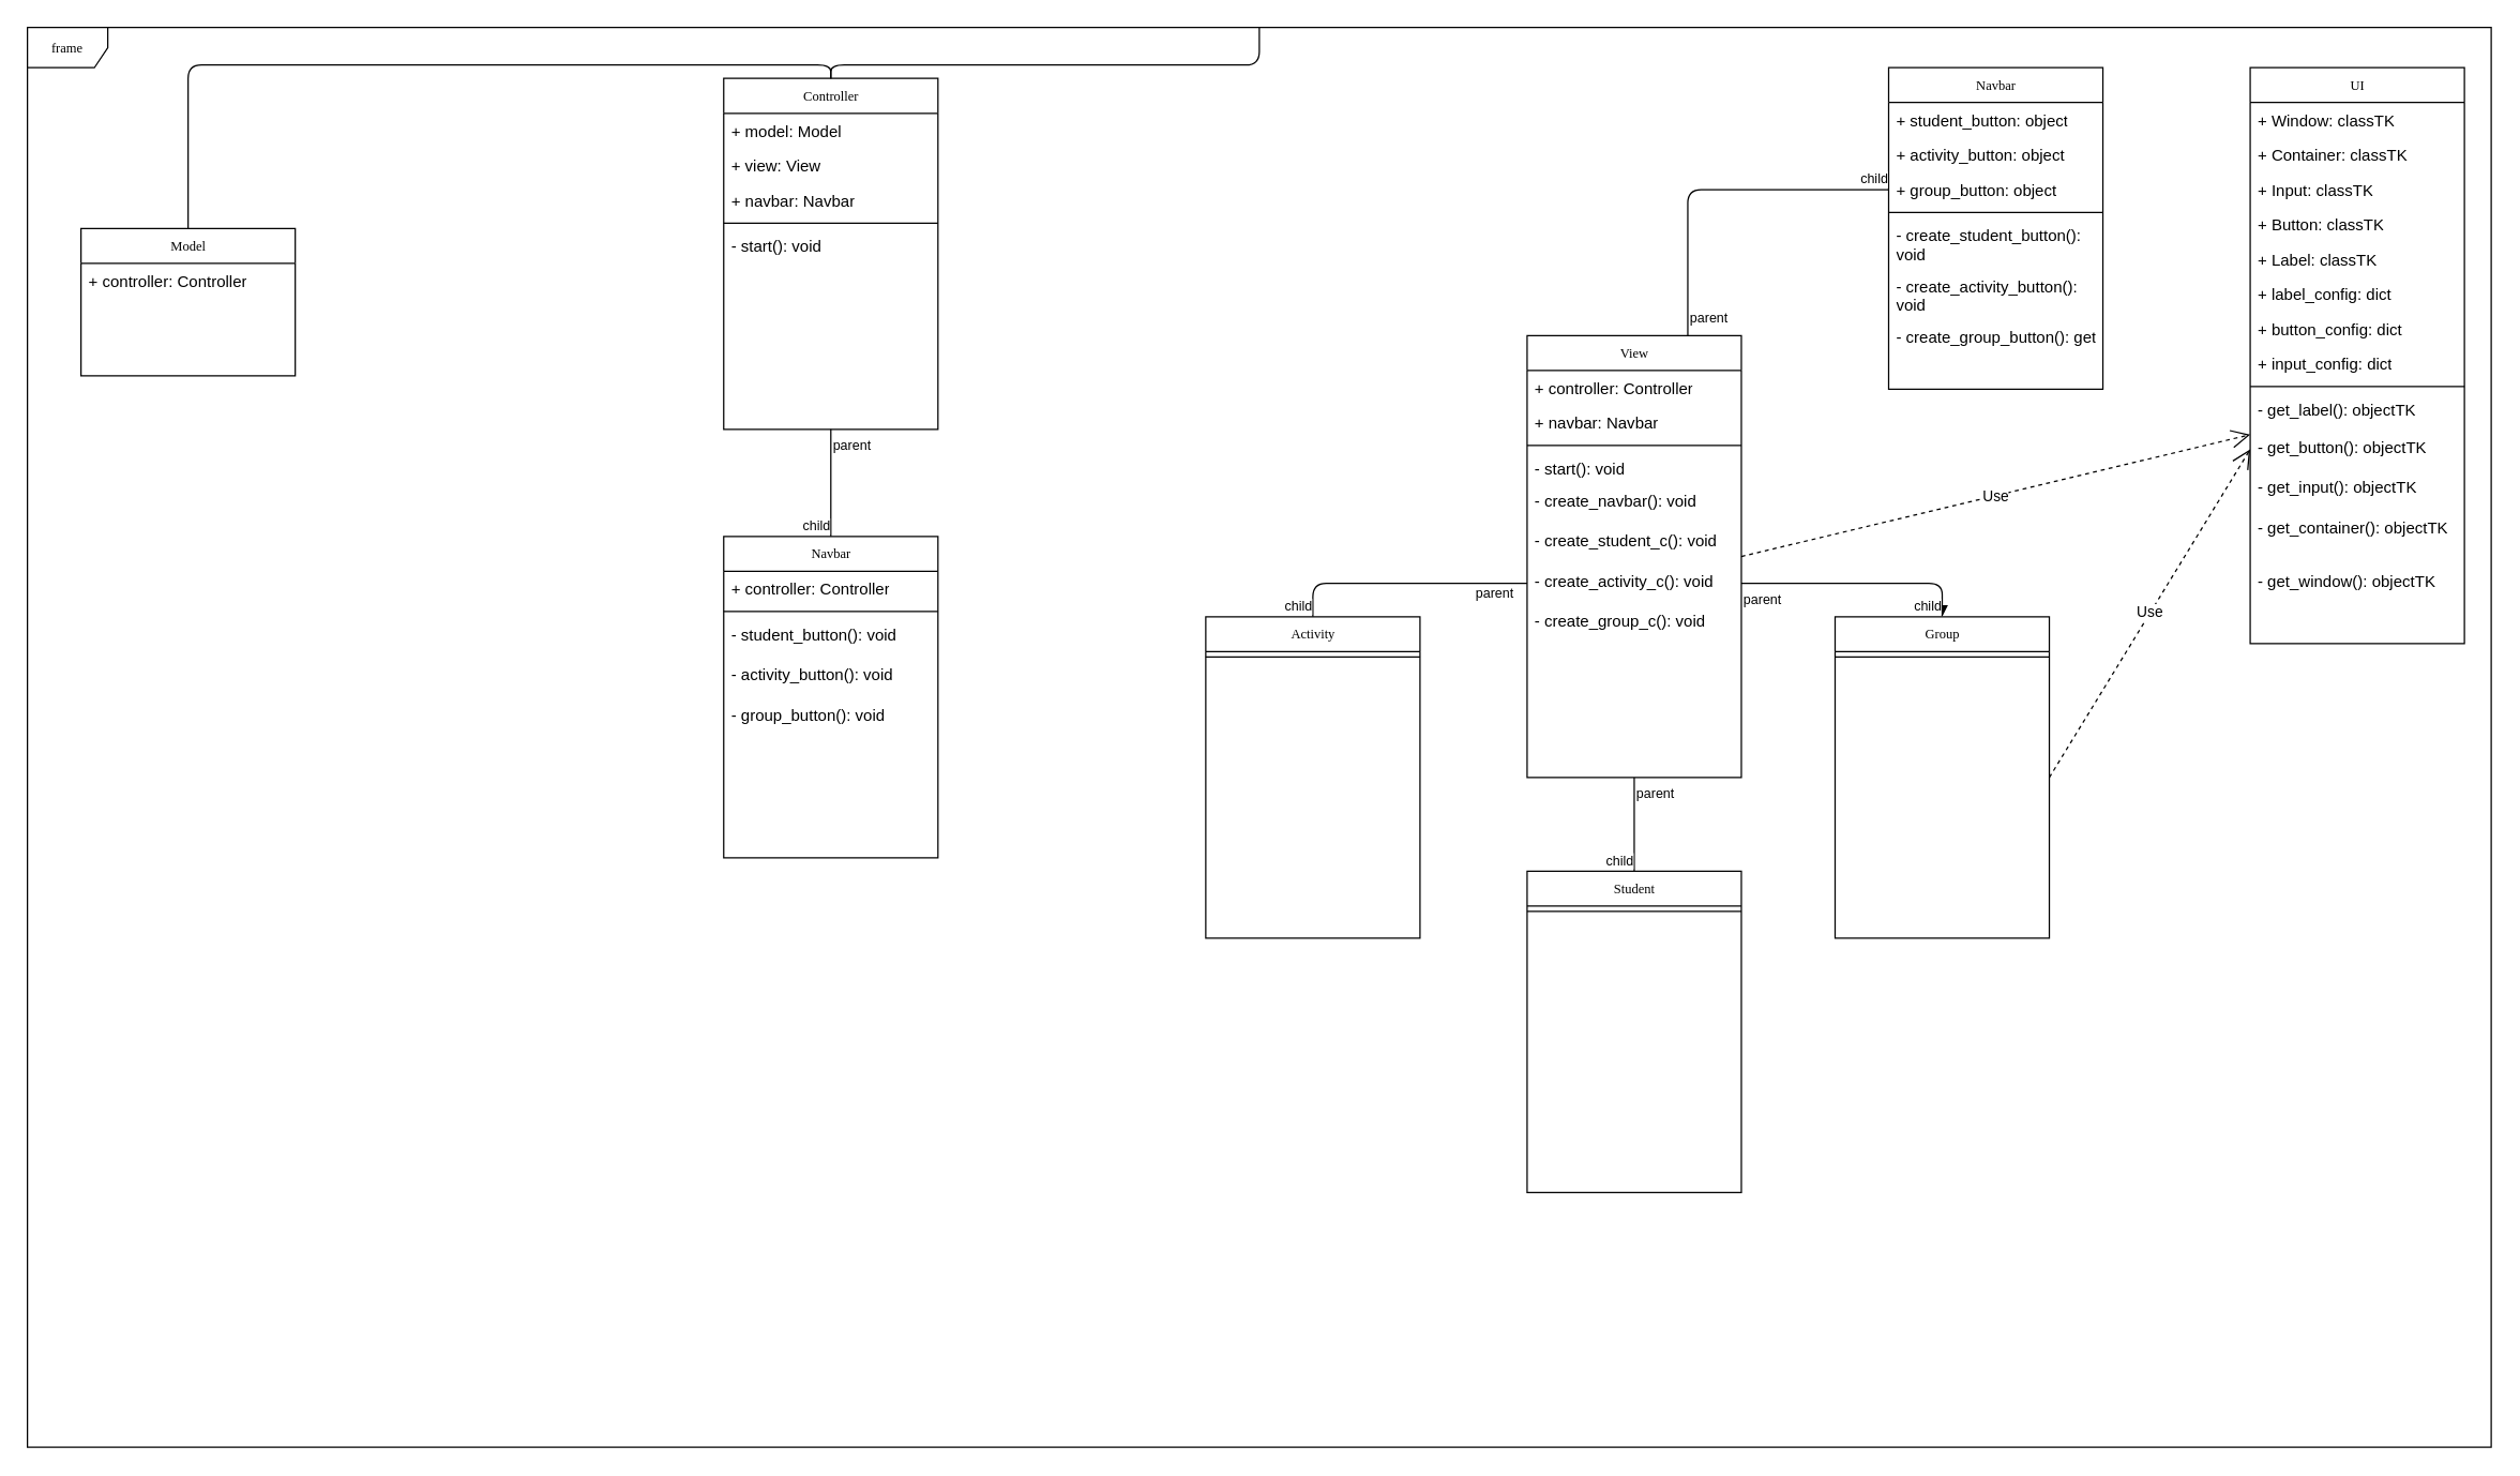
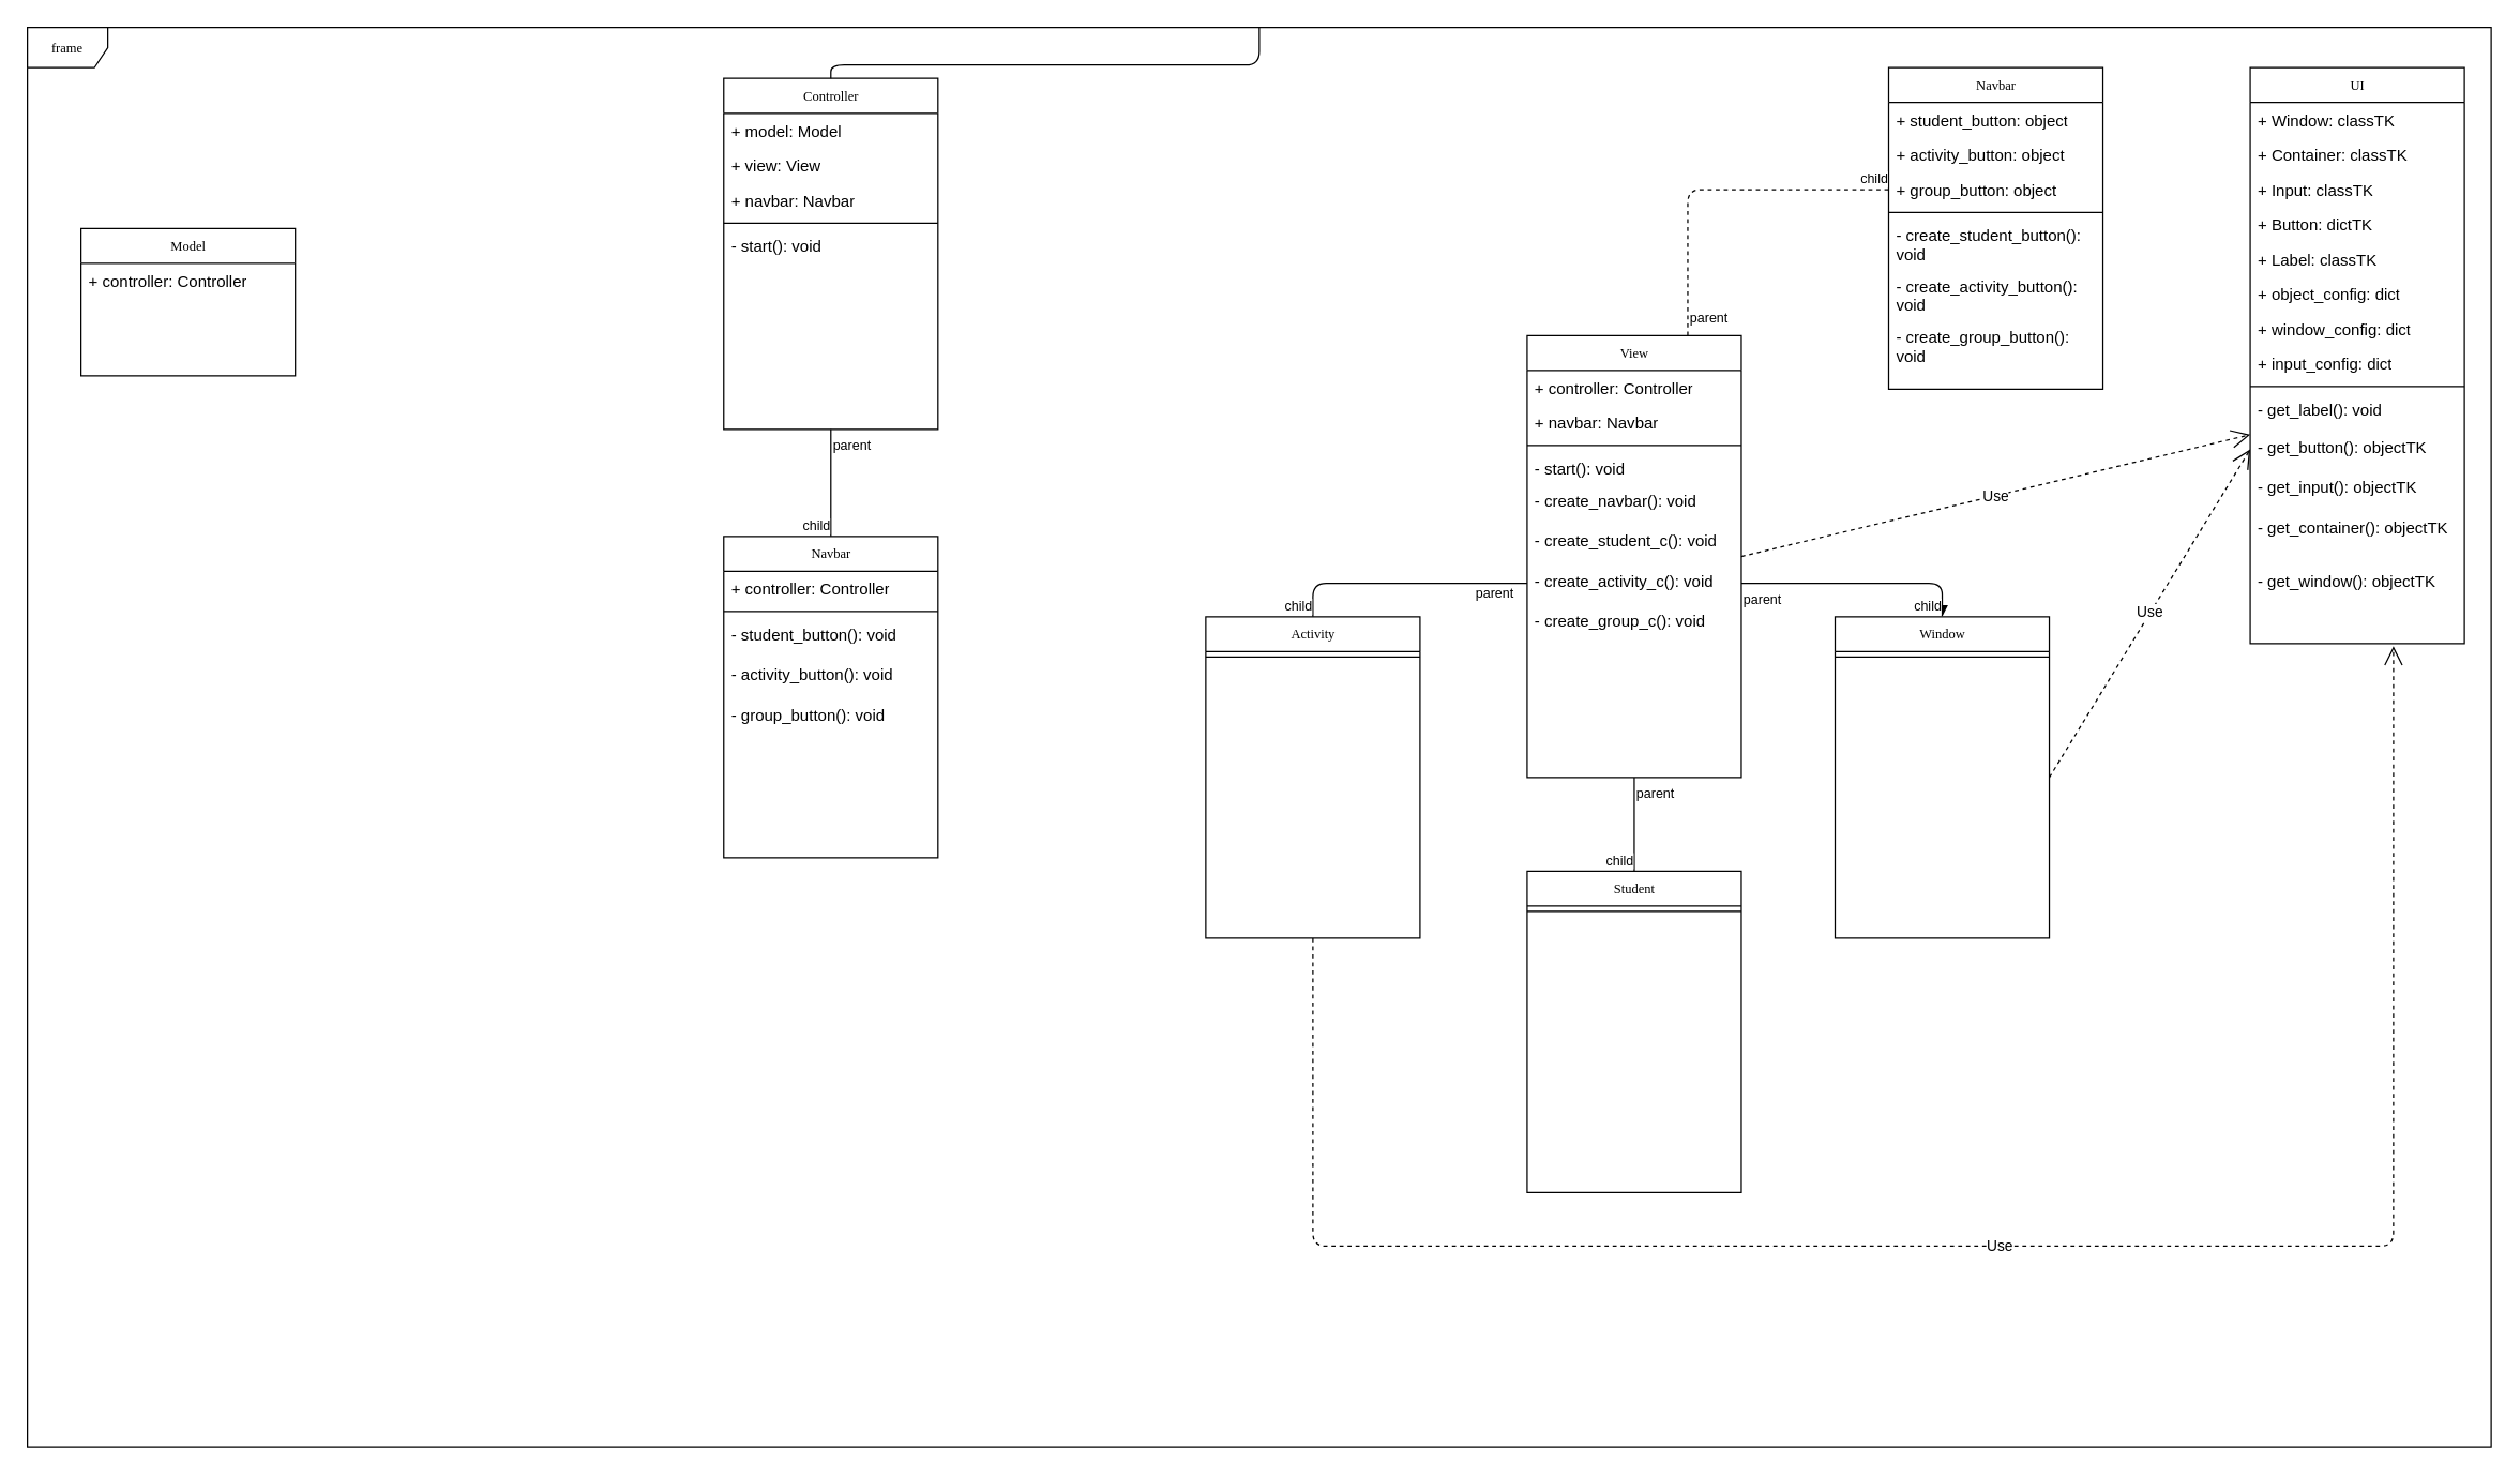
- <mxCell id="22" value="" style="endArrow=none;html=1;edgeStyle=orthogonalEdgeStyle;entryX=0.5;entryY=0;entryDx=0;entryDy=0;exitX=0.5;exitY=0;exitDx=0;exitDy=0;" parent="1" source="4" target="11" edge="1"><mxGeometry relative="1" as="geometry"><mxPoint x="160" y="210" as="sourcePoint" /><mxPoint x="260" y="220" as="targetPoint" /></mxGeometry></mxCell>
- <mxCell id="32" value="" style="endArrow=none;html=1;edgeStyle=orthogonalEdgeStyle;exitX=0.75;exitY=0;exitDx=0;exitDy=0;entryX=0;entryY=0.5;entryDx=0;entryDy=0;" edge="1" parent="1" source="13" target="27"><mxGeometry relative="1" as="geometry"><mxPoint x="430" y="300" as="sourcePoint" /><mxPoint x="590" y="300" as="targetPoint" /></mxGeometry></mxCell>
+ <mxCell id="32" value="" style="endArrow=none;html=1;edgeStyle=orthogonalEdgeStyle;exitX=0.75;exitY=0;exitDx=0;exitDy=0;entryX=0;entryY=0.5;entryDx=0;entryDy=0;dashed=1;" edge="1" parent="1" source="13" target="27"><mxGeometry relative="1" as="geometry"><mxPoint x="430" y="300" as="sourcePoint" /><mxPoint x="590" y="300" as="targetPoint" /></mxGeometry></mxCell>
- <mxCell id="39" value="+ Button: class&lt;span class=&quot;tlid-translation translation&quot; lang=&quot;en&quot;&gt;&lt;span title=&quot;&quot; class=&quot;&quot;&gt;TK&lt;/span&gt;&lt;/span&gt;" style="text;html=1;strokeColor=none;fillColor=none;align=left;verticalAlign=top;spacingLeft=4;spacingRight=4;whiteSpace=wrap;overflow=hidden;rotatable=0;points=[[0,0.5],[1,0.5]];portConstraint=eastwest;" vertex="1" parent="35"><mxGeometry y="104" width="160" height="26" as="geometry" /></mxCell>
+ <mxCell id="39" value="+ Button: dict&lt;span class=&quot;tlid-translation translation&quot; lang=&quot;en&quot;&gt;&lt;span title=&quot;&quot; class=&quot;&quot;&gt;TK&lt;/span&gt;&lt;/span&gt;" style="text;html=1;strokeColor=none;fillColor=none;align=left;verticalAlign=top;spacingLeft=4;spacingRight=4;whiteSpace=wrap;overflow=hidden;rotatable=0;points=[[0,0.5],[1,0.5]];portConstraint=eastwest;" vertex="1" parent="35"><mxGeometry y="104" width="160" height="26" as="geometry" /></mxCell>
- <mxCell id="41" value="+ label_config: dict" style="text;html=1;strokeColor=none;fillColor=none;align=left;verticalAlign=top;spacingLeft=4;spacingRight=4;whiteSpace=wrap;overflow=hidden;rotatable=0;points=[[0,0.5],[1,0.5]];portConstraint=eastwest;" vertex="1" parent="35"><mxGeometry y="156" width="160" height="26" as="geometry" /></mxCell>
+ <mxCell id="41" value="+ object_config: dict" style="text;html=1;strokeColor=none;fillColor=none;align=left;verticalAlign=top;spacingLeft=4;spacingRight=4;whiteSpace=wrap;overflow=hidden;rotatable=0;points=[[0,0.5],[1,0.5]];portConstraint=eastwest;" vertex="1" parent="35"><mxGeometry y="156" width="160" height="26" as="geometry" /></mxCell>
- <mxCell id="42" value="+ button_config: dict" style="text;html=1;strokeColor=none;fillColor=none;align=left;verticalAlign=top;spacingLeft=4;spacingRight=4;whiteSpace=wrap;overflow=hidden;rotatable=0;points=[[0,0.5],[1,0.5]];portConstraint=eastwest;" vertex="1" parent="35"><mxGeometry y="182" width="160" height="26" as="geometry" /></mxCell>
+ <mxCell id="42" value="+ window_config: dict" style="text;html=1;strokeColor=none;fillColor=none;align=left;verticalAlign=top;spacingLeft=4;spacingRight=4;whiteSpace=wrap;overflow=hidden;rotatable=0;points=[[0,0.5],[1,0.5]];portConstraint=eastwest;" vertex="1" parent="35"><mxGeometry y="182" width="160" height="26" as="geometry" /></mxCell>
- <mxCell id="31" value="- create_group_button(): get" style="text;html=1;strokeColor=none;fillColor=none;align=left;verticalAlign=top;spacingLeft=4;spacingRight=4;whiteSpace=wrap;overflow=hidden;rotatable=0;points=[[0,0.5],[1,0.5]];portConstraint=eastwest;" vertex="1" parent="24"><mxGeometry y="188" width="160" height="38" as="geometry" /></mxCell>
+ <mxCell id="31" value="- create_group_button(): void" style="text;html=1;strokeColor=none;fillColor=none;align=left;verticalAlign=top;spacingLeft=4;spacingRight=4;whiteSpace=wrap;overflow=hidden;rotatable=0;points=[[0,0.5],[1,0.5]];portConstraint=eastwest;" vertex="1" parent="24"><mxGeometry y="188" width="160" height="38" as="geometry" /></mxCell>
- <mxCell id="45" value="- get_label(): objectTK" style="text;html=1;strokeColor=none;fillColor=none;align=left;verticalAlign=top;spacingLeft=4;spacingRight=4;whiteSpace=wrap;overflow=hidden;rotatable=0;points=[[0,0.5],[1,0.5]];portConstraint=eastwest;" vertex="1" parent="35"><mxGeometry y="242" width="160" height="28" as="geometry" /></mxCell>
+ <mxCell id="45" value="- get_label(): void" style="text;html=1;strokeColor=none;fillColor=none;align=left;verticalAlign=top;spacingLeft=4;spacingRight=4;whiteSpace=wrap;overflow=hidden;rotatable=0;points=[[0,0.5],[1,0.5]];portConstraint=eastwest;" vertex="1" parent="35"><mxGeometry y="242" width="160" height="28" as="geometry" /></mxCell>
- <mxCell id="60" value="&lt;div&gt;Group&lt;/div&gt;" style="swimlane;html=1;fontStyle=0;childLayout=stackLayout;horizontal=1;startSize=26;fillColor=none;horizontalStack=0;resizeParent=1;resizeLast=0;collapsible=1;marginBottom=0;swimlaneFillColor=#ffffff;rounded=0;shadow=0;comic=0;labelBackgroundColor=none;strokeColor=#000000;strokeWidth=1;fontFamily=Verdana;fontSize=10;fontColor=#000000;align=center;" vertex="1" parent="1"><mxGeometry x="1370" y="460" width="160" height="240" as="geometry" /></mxCell>
+ <mxCell id="60" value="&lt;div&gt;Window&lt;/div&gt;" style="swimlane;html=1;fontStyle=0;childLayout=stackLayout;horizontal=1;startSize=26;fillColor=none;horizontalStack=0;resizeParent=1;resizeLast=0;collapsible=1;marginBottom=0;swimlaneFillColor=#ffffff;rounded=0;shadow=0;comic=0;labelBackgroundColor=none;strokeColor=#000000;strokeWidth=1;fontFamily=Verdana;fontSize=10;fontColor=#000000;align=center;" vertex="1" parent="1"><mxGeometry x="1370" y="460" width="160" height="240" as="geometry" /></mxCell>
+ <mxCell id="76" value="Use" style="endArrow=open;endSize=12;dashed=1;html=1;exitX=0.5;exitY=1;exitDx=0;exitDy=0;entryX=0.669;entryY=1.033;entryDx=0;entryDy=0;entryPerimeter=0;" edge="1" parent="1" source="70" target="49"><mxGeometry width="160" relative="1" as="geometry"><mxPoint x="1230" y="730" as="sourcePoint" /><mxPoint x="1790" y="470" as="targetPoint" /><Array as="points"><mxPoint x="980" y="930" /><mxPoint x="1787" y="930" /></Array></mxGeometry></mxCell>
